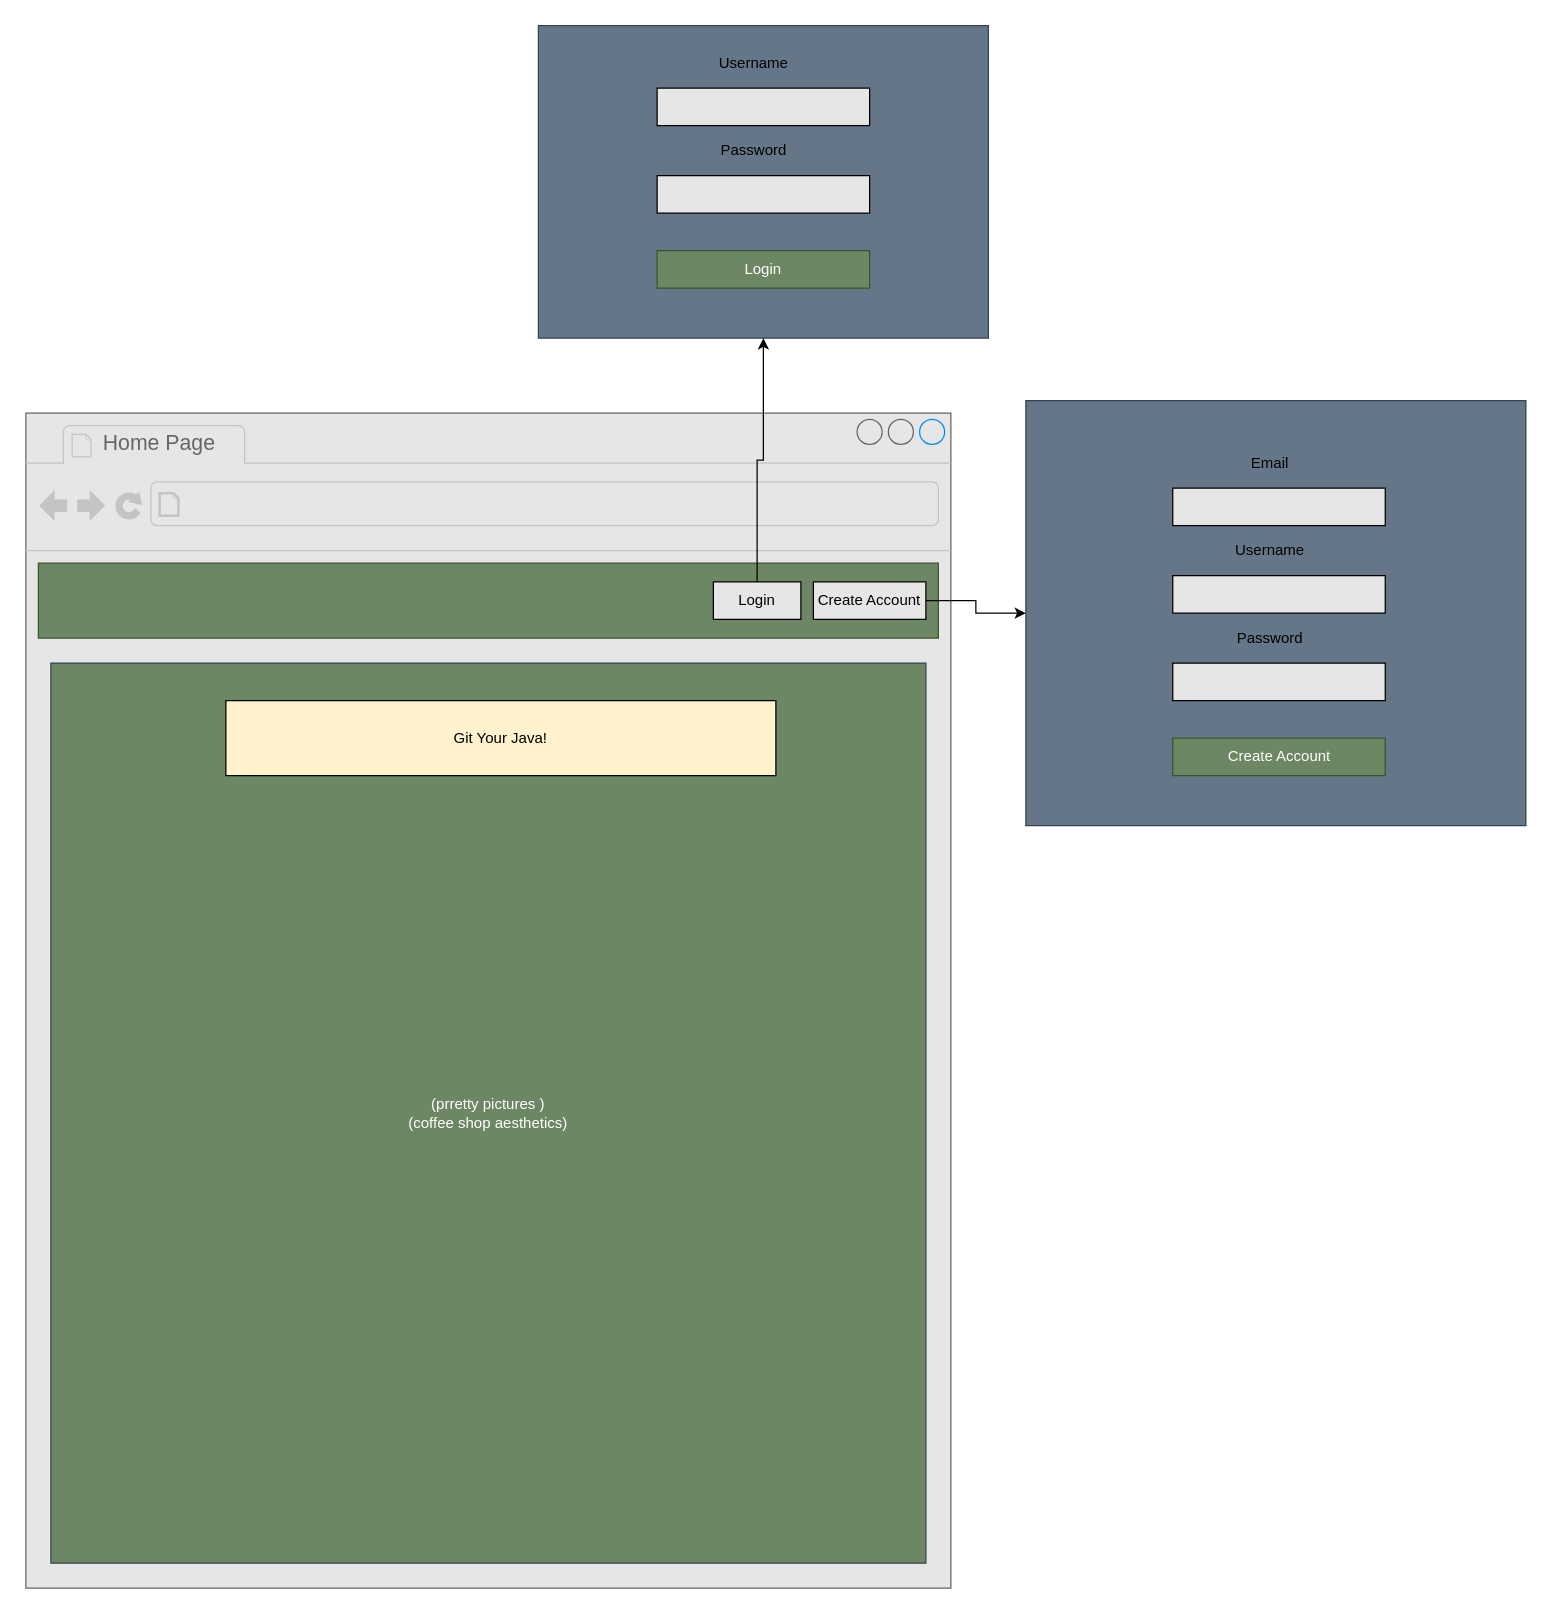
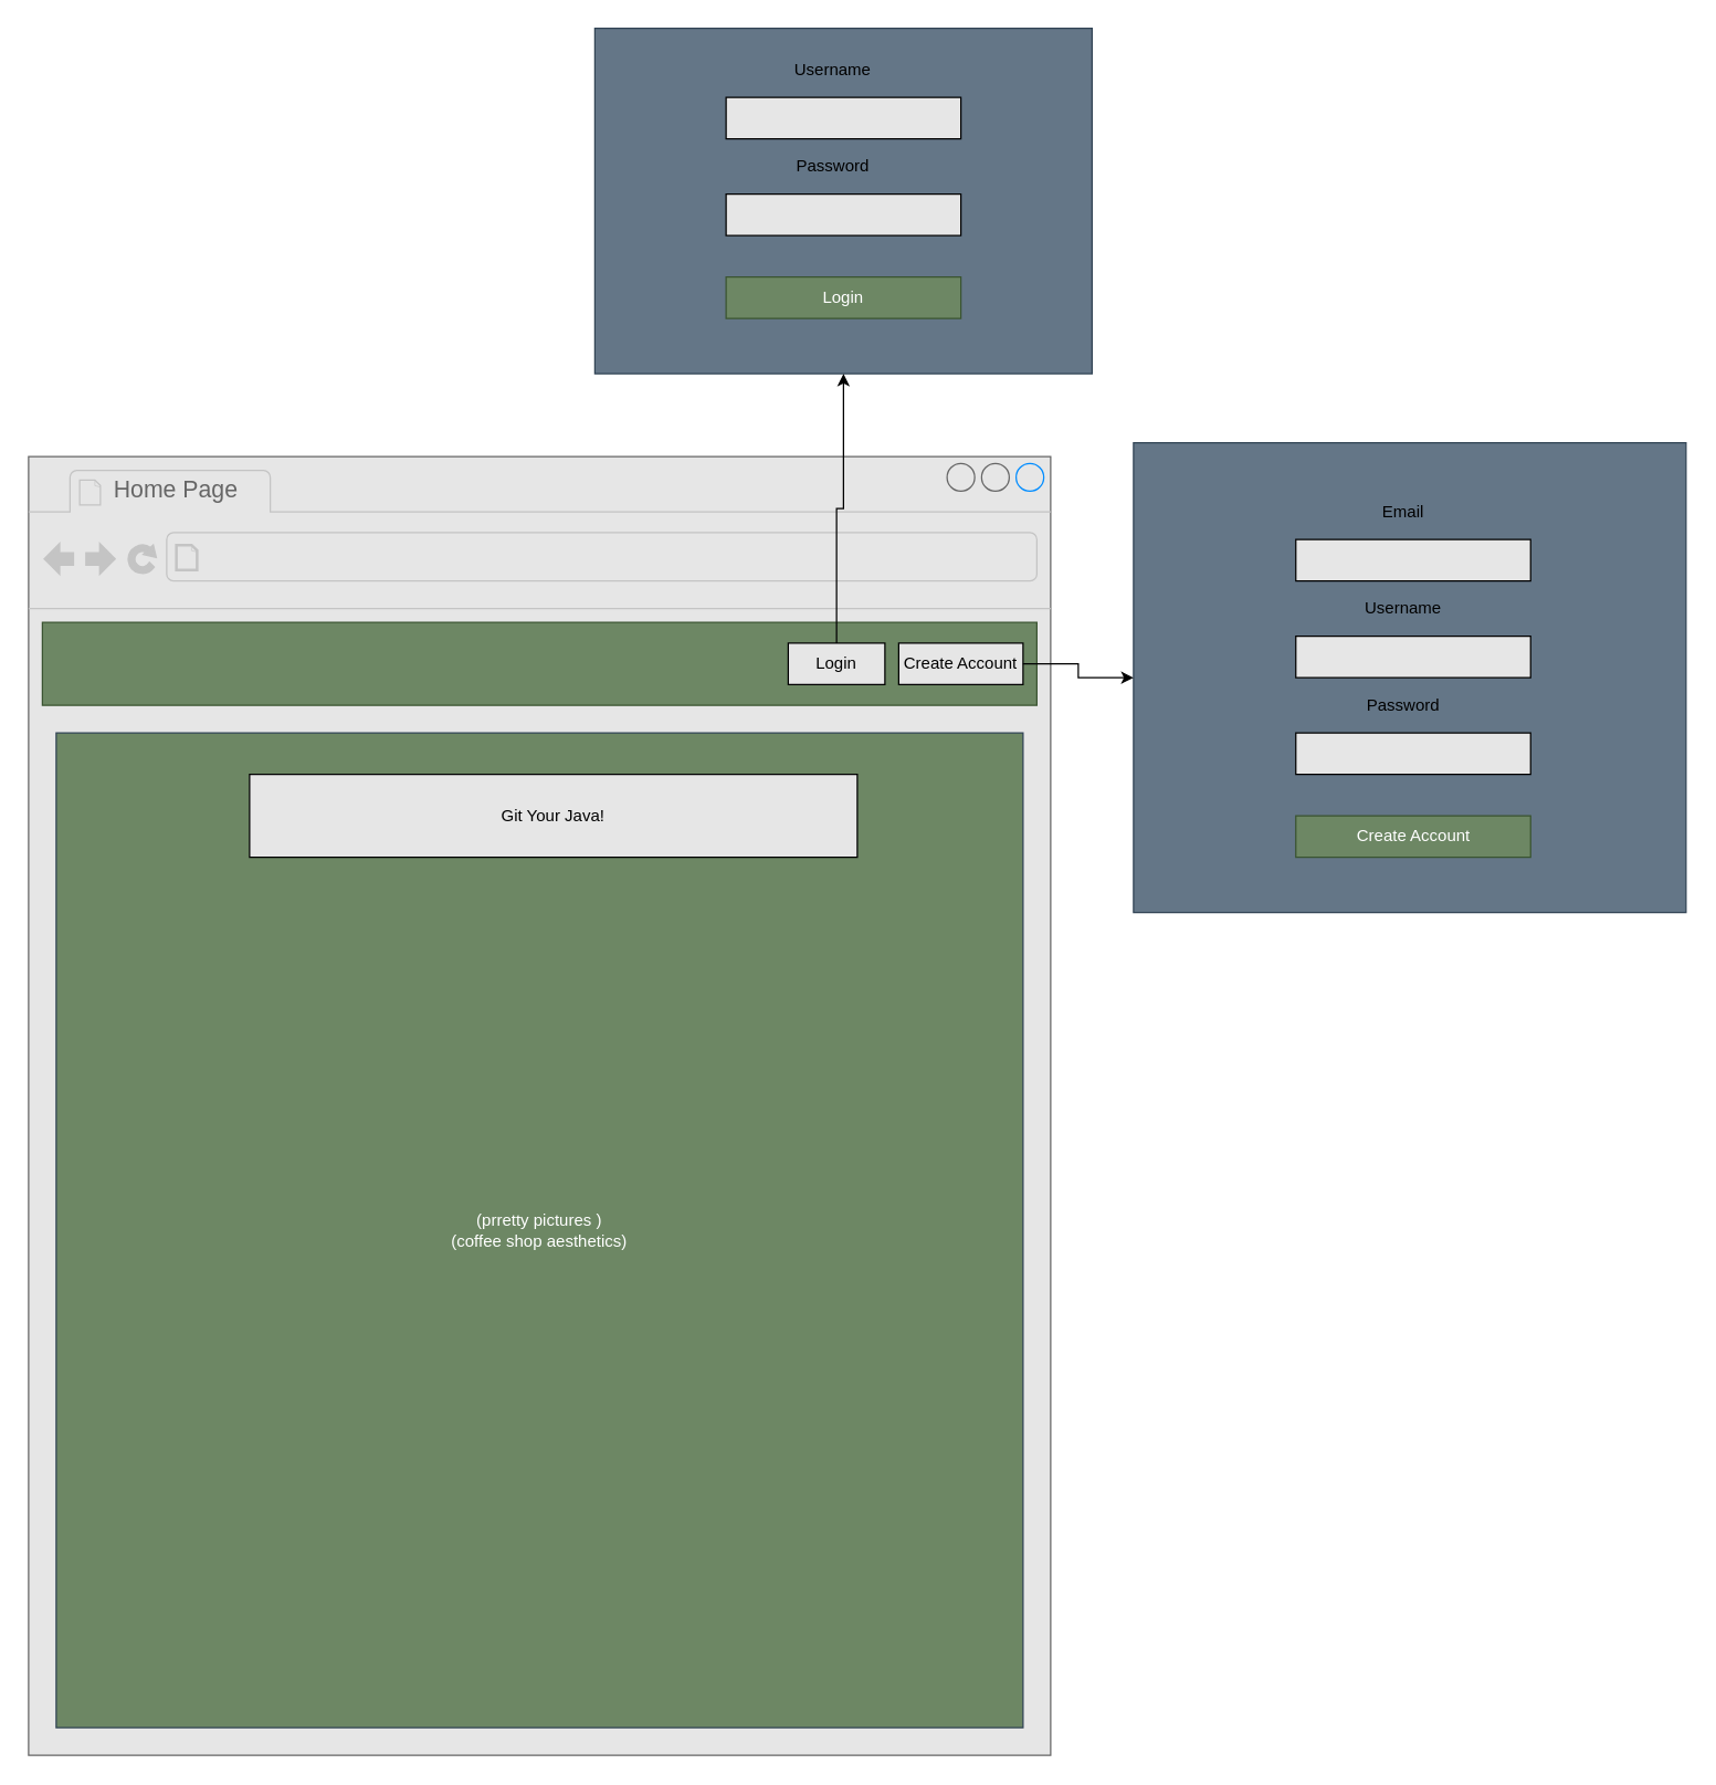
- <mxCell id="8" value="&lt;font color=&quot;#000000&quot;&gt;Git Your Java!&lt;/font&gt;" style="rounded=0;whiteSpace=wrap;html=1;fillColor=#fff2cc;" parent="2" vertex="1"><mxGeometry x="160" y="230" width="440" height="60" as="geometry" /></mxCell>
+ <mxCell id="8" value="&lt;font color=&quot;#000000&quot;&gt;Git Your Java!&lt;/font&gt;" style="rounded=0;whiteSpace=wrap;html=1;fillColor=#E6E6E6;" parent="2" vertex="1"><mxGeometry x="160" y="230" width="440" height="60" as="geometry" /></mxCell>
